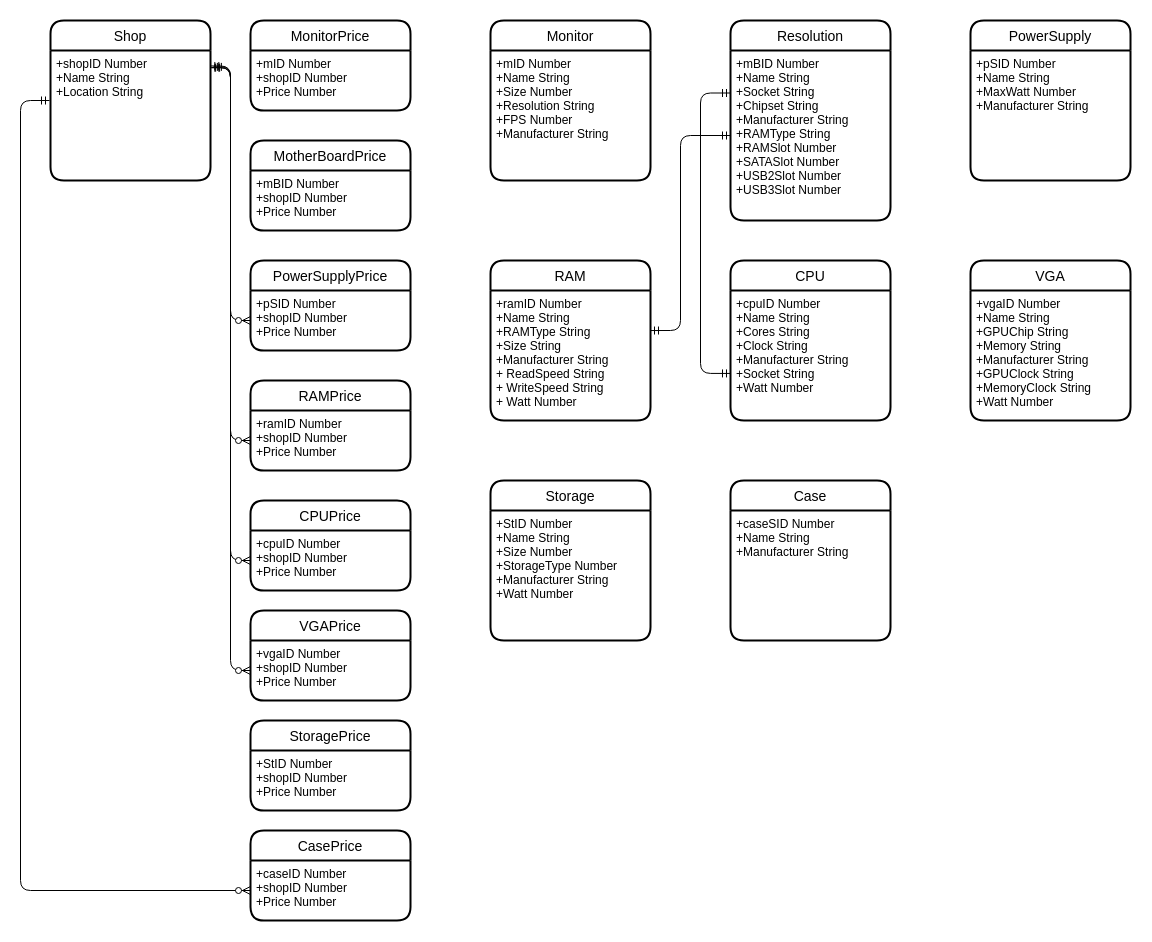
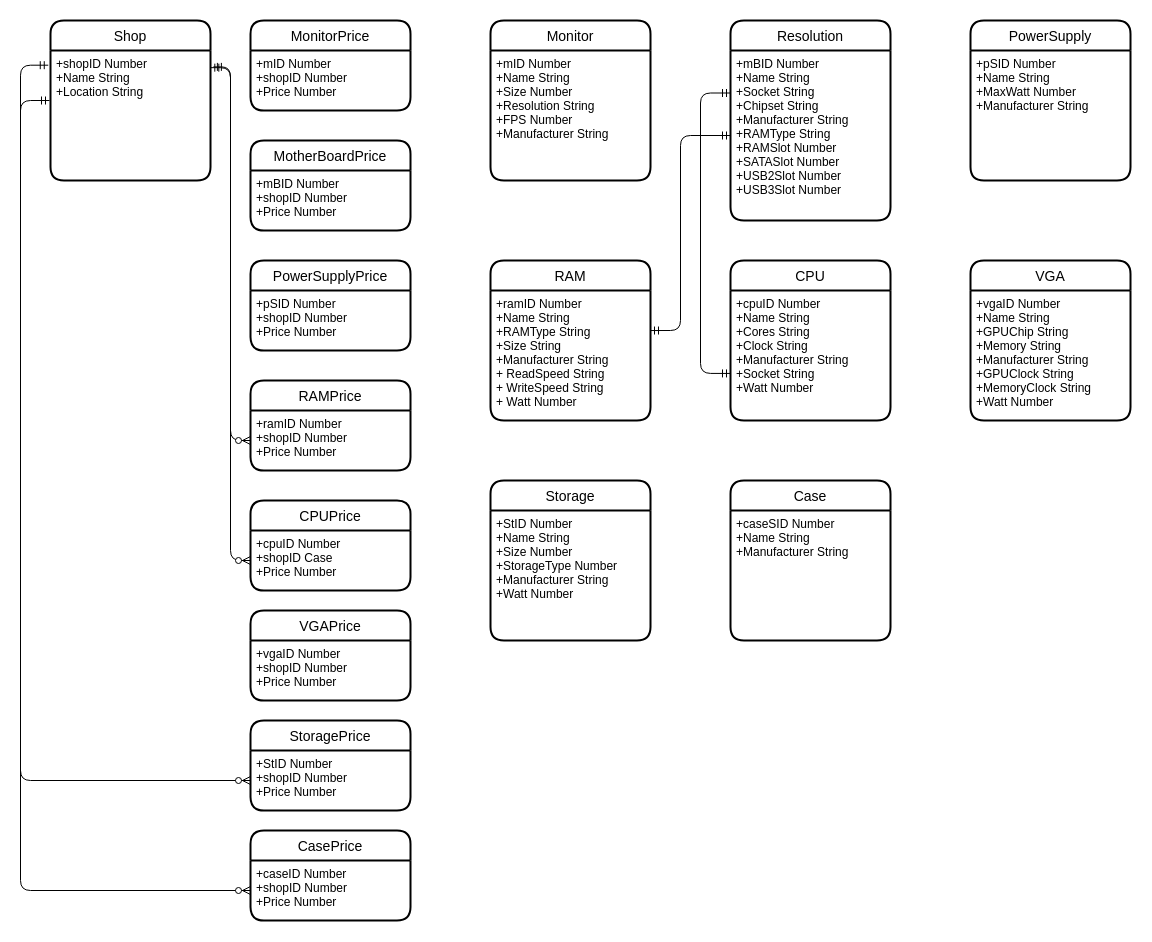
- <mxCell id="38" value="" style="fontSize=12;html=1;endArrow=ERzeroToMany;startArrow=ERmandOne;exitX=1.007;exitY=0.132;exitDx=0;exitDy=0;exitPerimeter=0;entryX=0;entryY=0.5;entryDx=0;entryDy=0;edgeStyle=orthogonalEdgeStyle;" parent="1" source="23" target="27" edge="1"><mxGeometry width="100" height="100" relative="1" as="geometry"><mxPoint x="222.08" y="76.38" as="sourcePoint" /><mxPoint x="260" y="210" as="targetPoint" /></mxGeometry></mxCell>
- <mxCell id="31" value="+cpuID Number&#10;+shopID Number&#10;+Price Number" style="align=left;strokeColor=none;fillColor=none;spacingLeft=4;fontSize=12;verticalAlign=top;resizable=0;rotatable=0;part=1;" parent="30" vertex="1"><mxGeometry y="30" width="160" height="60" as="geometry" /></mxCell>
+ <mxCell id="31" value="+cpuID Number&#10;+shopID Case&#10;+Price Number" style="align=left;strokeColor=none;fillColor=none;spacingLeft=4;fontSize=12;verticalAlign=top;resizable=0;rotatable=0;part=1;" parent="30" vertex="1"><mxGeometry y="30" width="160" height="60" as="geometry" /></mxCell>
- <mxCell id="41" value="" style="fontSize=12;html=1;endArrow=ERzeroToMany;startArrow=ERmandOne;exitX=1.002;exitY=0.119;exitDx=0;exitDy=0;exitPerimeter=0;entryX=0;entryY=0.5;entryDx=0;entryDy=0;edgeStyle=orthogonalEdgeStyle;" parent="1" source="23" target="33" edge="1"><mxGeometry width="100" height="100" relative="1" as="geometry"><mxPoint x="220.32" y="77.16" as="sourcePoint" /><mxPoint x="260" y="570" as="targetPoint" /><Array as="points"><mxPoint x="230" y="66" /><mxPoint x="230" y="670" /></Array></mxGeometry></mxCell>
+ <mxCell id="42" value="" style="fontSize=12;html=1;endArrow=ERzeroToMany;startArrow=ERmandOne;exitX=-0.014;exitY=0.113;exitDx=0;exitDy=0;exitPerimeter=0;entryX=0;entryY=0.5;entryDx=0;entryDy=0;edgeStyle=orthogonalEdgeStyle;" parent="1" source="23" target="35" edge="1"><mxGeometry width="100" height="100" relative="1" as="geometry"><mxPoint x="220.32" y="75.47" as="sourcePoint" /><mxPoint x="260" y="680" as="targetPoint" /><Array as="points"><mxPoint x="20" y="65" /><mxPoint x="20" y="780" /></Array></mxGeometry></mxCell>
